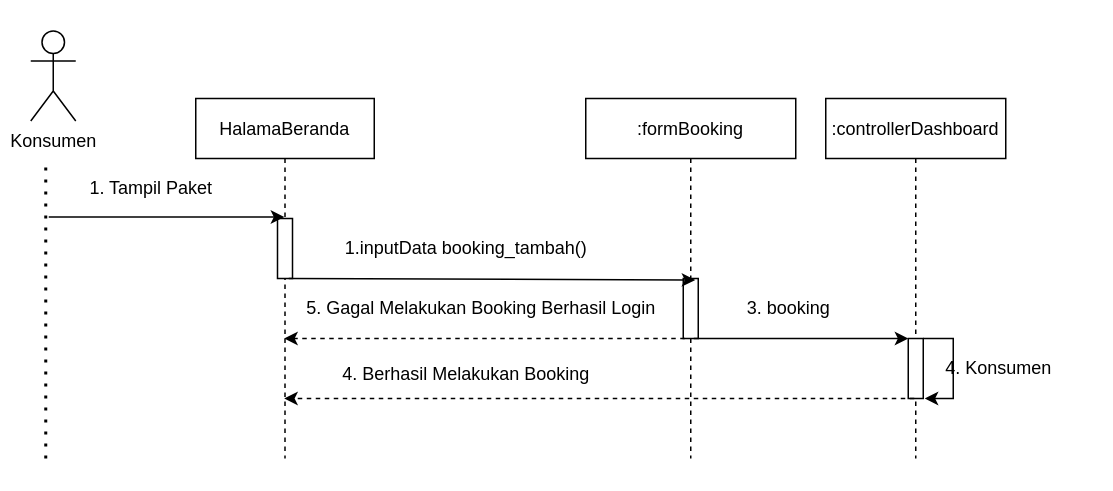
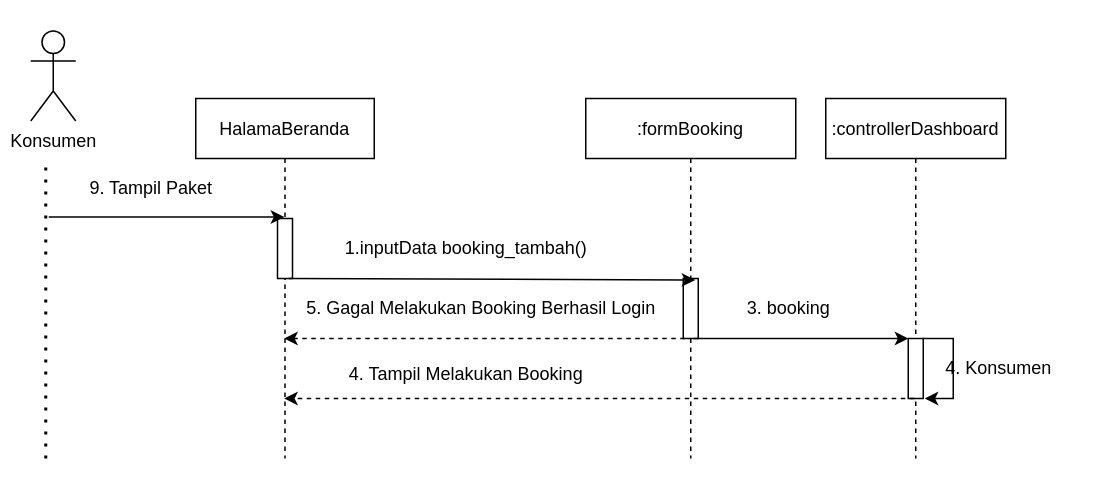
- <mxCell id="5" value="1. Tampil Paket" style="text;html=1;align=center;verticalAlign=middle;resizable=0;points=[];autosize=1;" parent="1" vertex="1"><mxGeometry x="50" y="115" width="100" height="20" as="geometry" /></mxCell>
+ <mxCell id="5" value="9. Tampil Paket" style="text;html=1;align=center;verticalAlign=middle;resizable=0;points=[];autosize=1;" parent="1" vertex="1"><mxGeometry x="50" y="115" width="100" height="20" as="geometry" /></mxCell>
- <mxCell id="18" value="4. Berhasil Melakukan Booking" style="text;html=1;align=center;verticalAlign=middle;resizable=0;points=[];autosize=1;" parent="1" vertex="1"><mxGeometry x="220" y="239" width="180" height="20" as="geometry" /></mxCell>
+ <mxCell id="18" value="4. Tampil Melakukan Booking" style="text;html=1;align=center;verticalAlign=middle;resizable=0;points=[];autosize=1;" parent="1" vertex="1"><mxGeometry x="220" y="239" width="180" height="20" as="geometry" /></mxCell>
